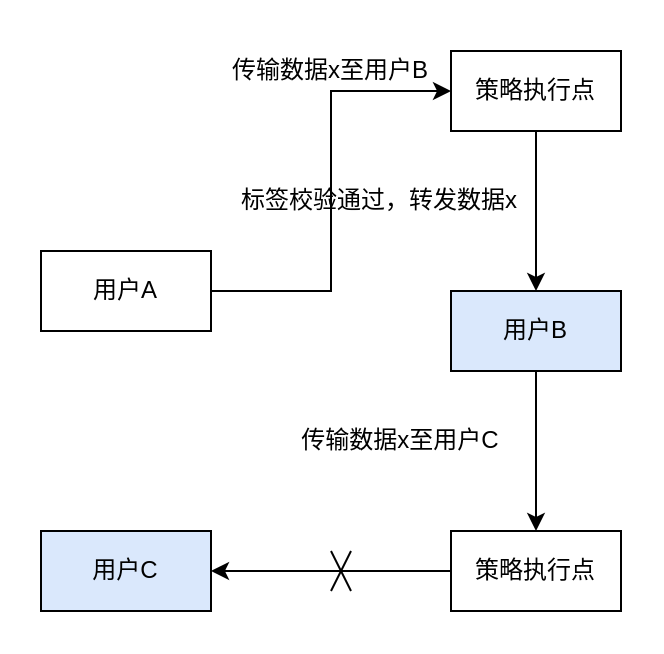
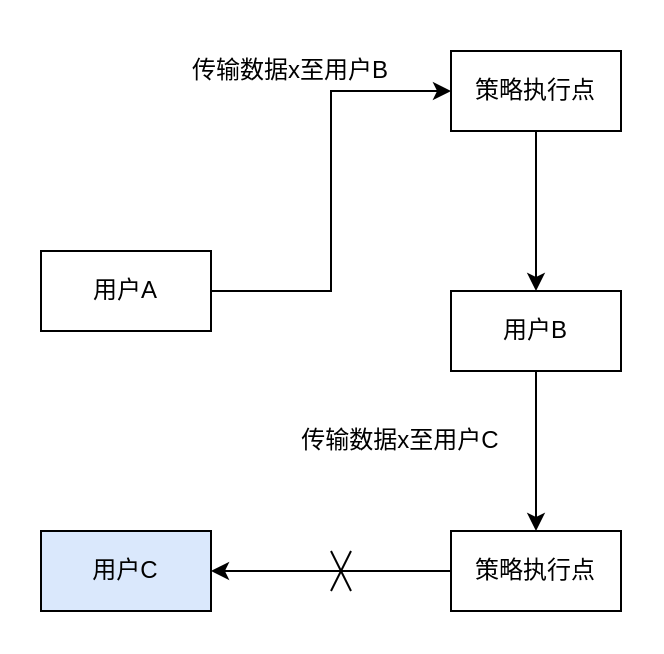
- <mxCell id="8" value="传输数据x至用户B" style="text;html=1;strokeColor=none;fillColor=none;align=center;verticalAlign=middle;whiteSpace=wrap;rounded=0;" vertex="1" parent="1"><mxGeometry x="105" y="20" width="120" height="30" as="geometry" /></mxCell>
+ <mxCell id="8" value="传输数据x至用户B" style="text;html=1;strokeColor=none;fillColor=none;align=center;verticalAlign=middle;whiteSpace=wrap;rounded=0;" vertex="1" parent="1"><mxGeometry x="85" y="20" width="120" height="30" as="geometry" /></mxCell>
- <mxCell id="9" value="标签校验通过，转发数据x" style="text;html=1;align=center;verticalAlign=middle;resizable=0;points=[];autosize=1;strokeColor=none;fillColor=none;" vertex="1" parent="1"><mxGeometry x="109" y="85" width="160" height="30" as="geometry" /></mxCell>
- <mxCell id="7" value="用户B" style="rounded=0;whiteSpace=wrap;html=1;fillColor=#dae8fc;" vertex="1" parent="1"><mxGeometry x="225" y="145" width="85" height="40" as="geometry" /></mxCell>
+ <mxCell id="7" value="用户B" style="rounded=0;whiteSpace=wrap;html=1;" vertex="1" parent="1"><mxGeometry x="225" y="145" width="85" height="40" as="geometry" /></mxCell>
